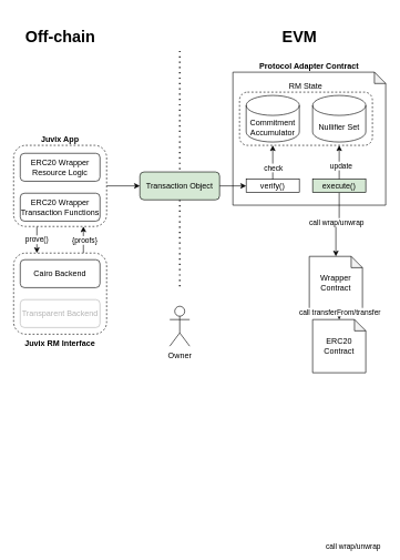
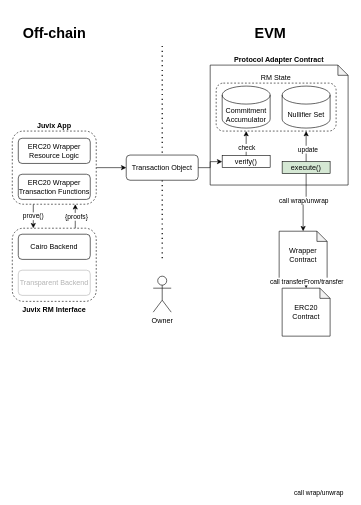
- <mxCell id="16" value="Transaction Object" style="rounded=1;whiteSpace=wrap;html=1;fillColor=#d5e8d4;" vertex="1" parent="1"><mxGeometry x="210" y="258" width="120" height="42" as="geometry" /></mxCell>
+ <mxCell id="16" value="Transaction Object" style="rounded=1;whiteSpace=wrap;html=1;" vertex="1" parent="1"><mxGeometry x="210" y="258" width="120" height="42" as="geometry" /></mxCell>
- <mxCell id="28" value="verify()" style="rounded=0;whiteSpace=wrap;html=1;" vertex="1" parent="1"><mxGeometry x="370" y="269" width="80" height="20" as="geometry" /></mxCell>
+ <mxCell id="28" value="verify()" style="rounded=0;whiteSpace=wrap;html=1;" vertex="1" parent="1"><mxGeometry x="370" y="259" width="80" height="20" as="geometry" /></mxCell>
